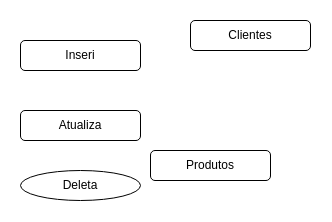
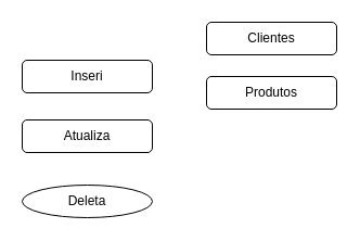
- <mxCell id="2" value="Inseri" style="rounded=1;whiteSpace=wrap;html=1;" vertex="1" parent="1"><mxGeometry x="20" y="40" width="120" height="30" as="geometry" /></mxCell>
+ <mxCell id="2" value="Inseri" style="rounded=1;whiteSpace=wrap;html=1;" vertex="1" parent="1"><mxGeometry x="20" y="55" width="120" height="30" as="geometry" /></mxCell>
- <mxCell id="6" value="Produtos" style="rounded=1;whiteSpace=wrap;html=1;" vertex="1" parent="1"><mxGeometry x="150" y="150" width="120" height="30" as="geometry" /></mxCell>
+ <mxCell id="6" value="Produtos" style="rounded=1;whiteSpace=wrap;html=1;" vertex="1" parent="1"><mxGeometry x="190" y="70" width="120" height="30" as="geometry" /></mxCell>
